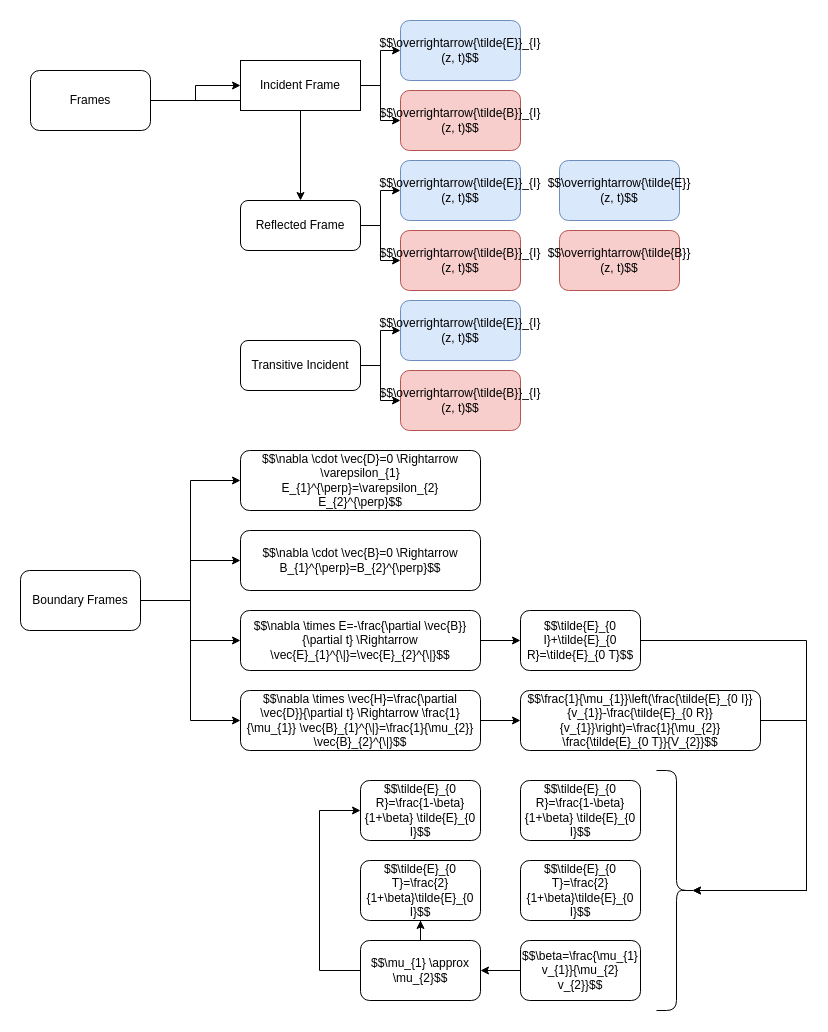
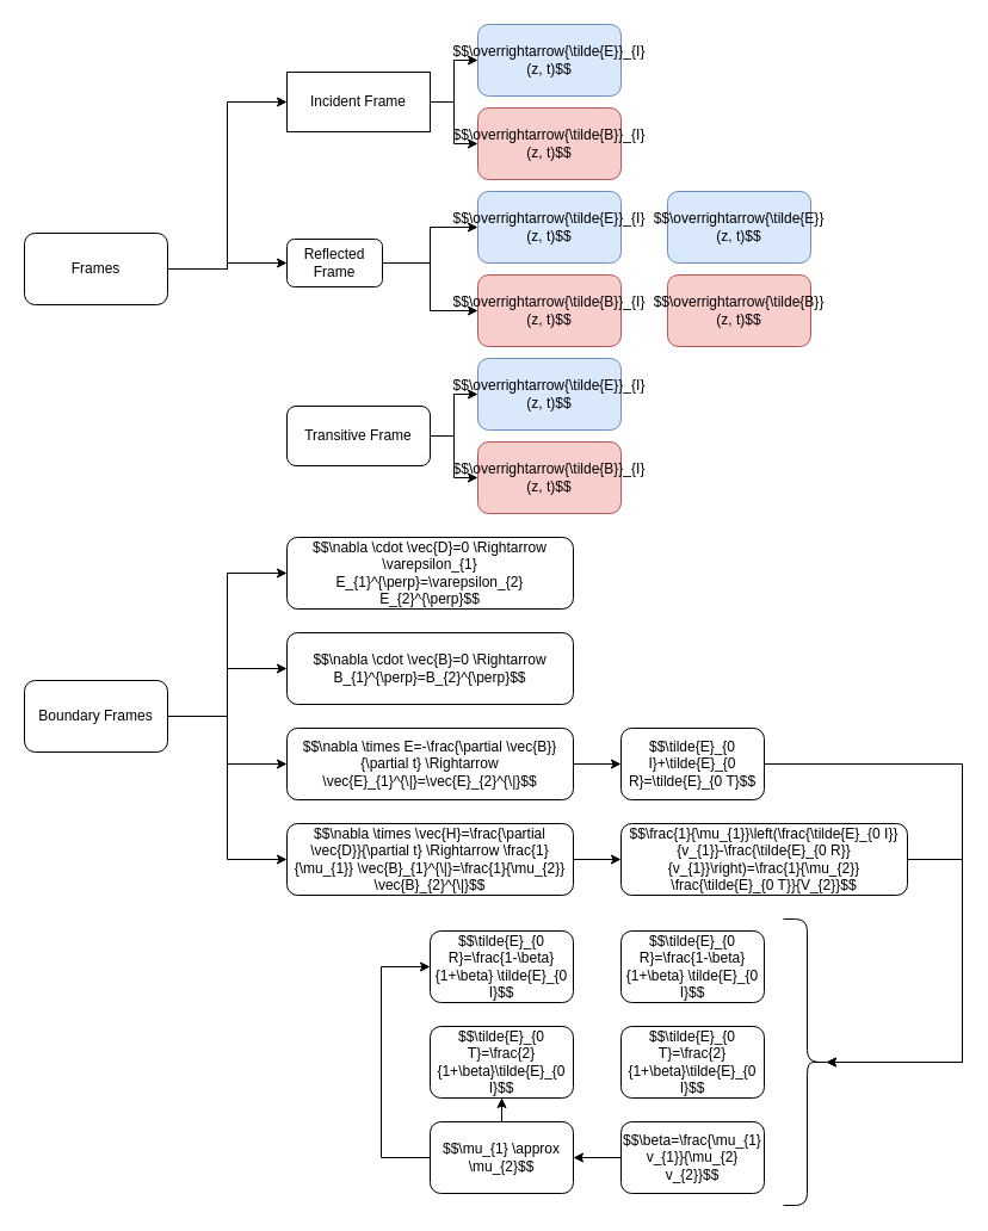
- <mxCell id="4" value="Frames" style="rounded=1;whiteSpace=wrap;html=1;" vertex="1" parent="1"><mxGeometry x="30" y="70" width="120" height="60" as="geometry" /></mxCell>
+ <mxCell id="4" value="Frames" style="rounded=1;whiteSpace=wrap;html=1;" vertex="1" parent="1"><mxGeometry x="20" y="195" width="120" height="60" as="geometry" /></mxCell>
- <mxCell id="7" value="Reflected Frame" style="whiteSpace=wrap;html=1;rounded=1;" vertex="1" parent="1"><mxGeometry x="240" y="200" width="120" height="50" as="geometry" /></mxCell>
+ <mxCell id="7" value="Reflected Frame" style="whiteSpace=wrap;html=1;rounded=1;" vertex="1" parent="1"><mxGeometry x="240" y="200" width="80" height="40" as="geometry" /></mxCell>
- <mxCell id="13" value="Transitive Incident" style="whiteSpace=wrap;html=1;rounded=1;" vertex="1" parent="1"><mxGeometry x="240" y="340" width="120" height="50" as="geometry" /></mxCell>
+ <mxCell id="13" value="Transitive Frame" style="whiteSpace=wrap;html=1;rounded=1;" vertex="1" parent="1"><mxGeometry x="240" y="340" width="120" height="50" as="geometry" /></mxCell>
